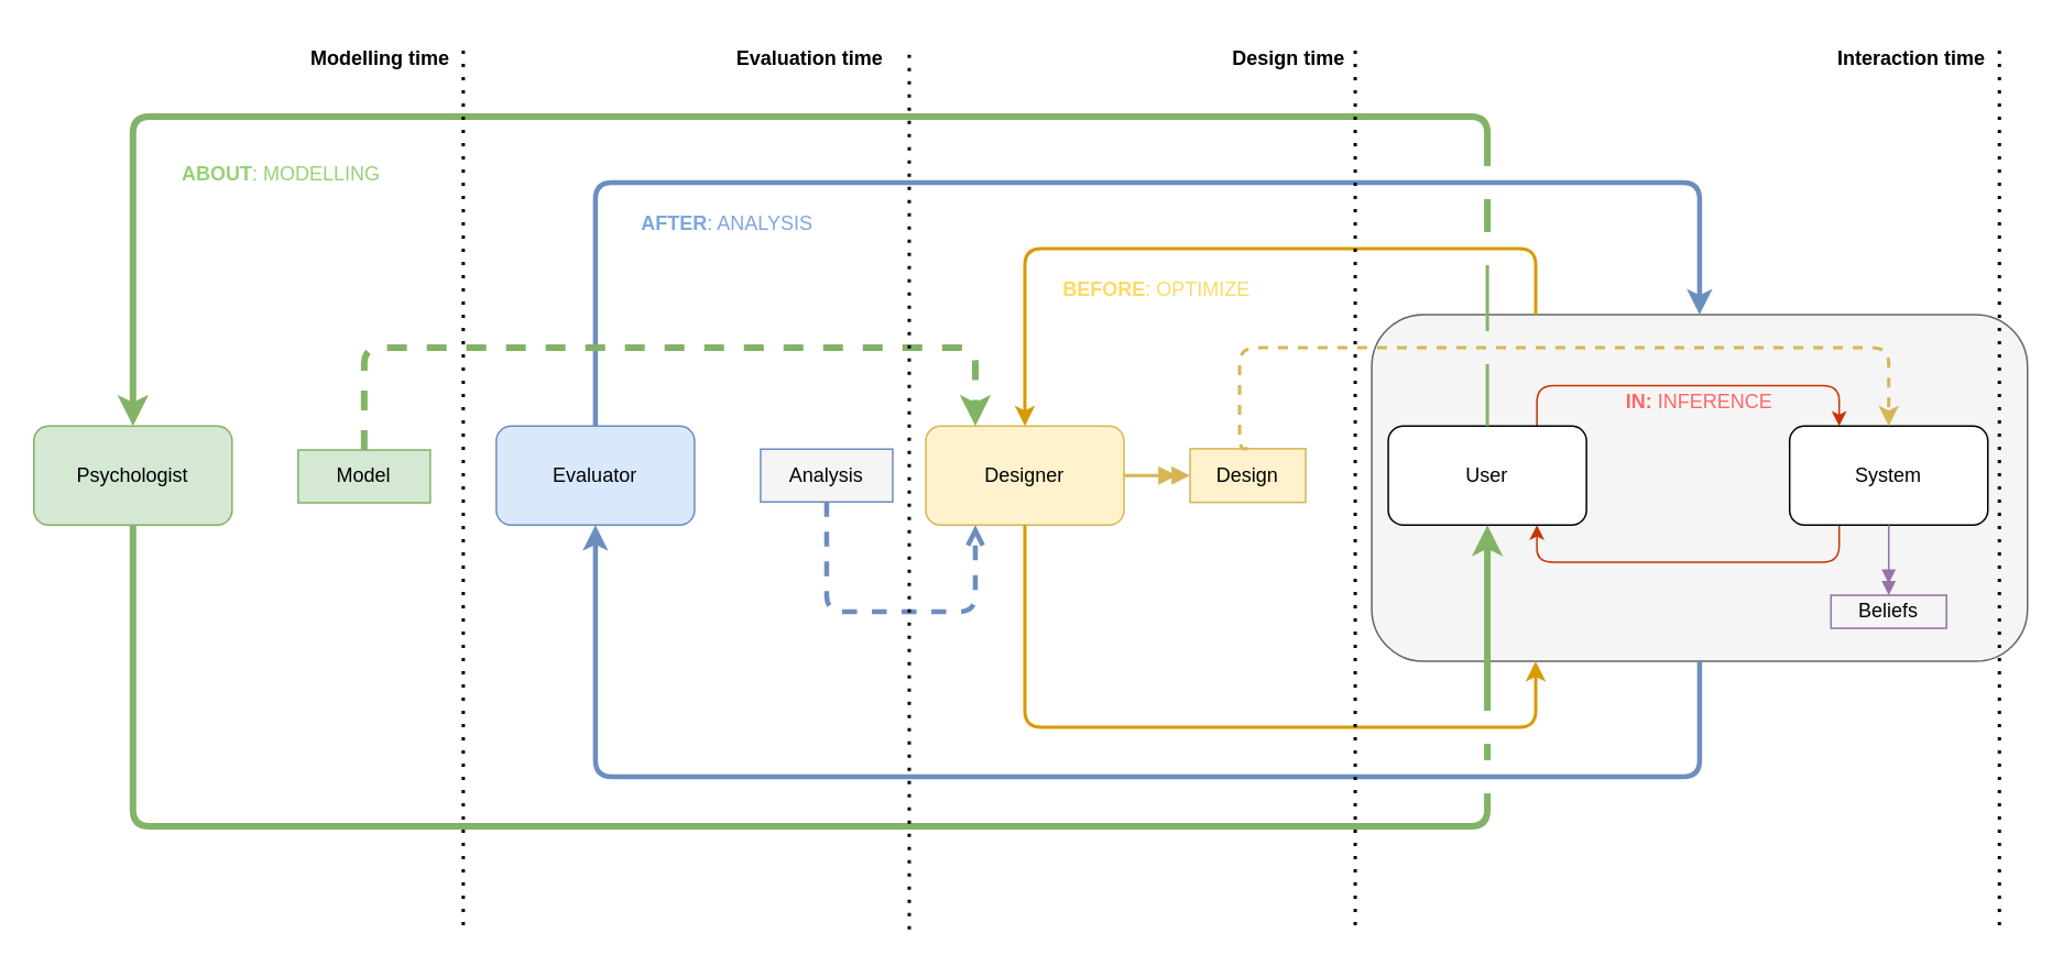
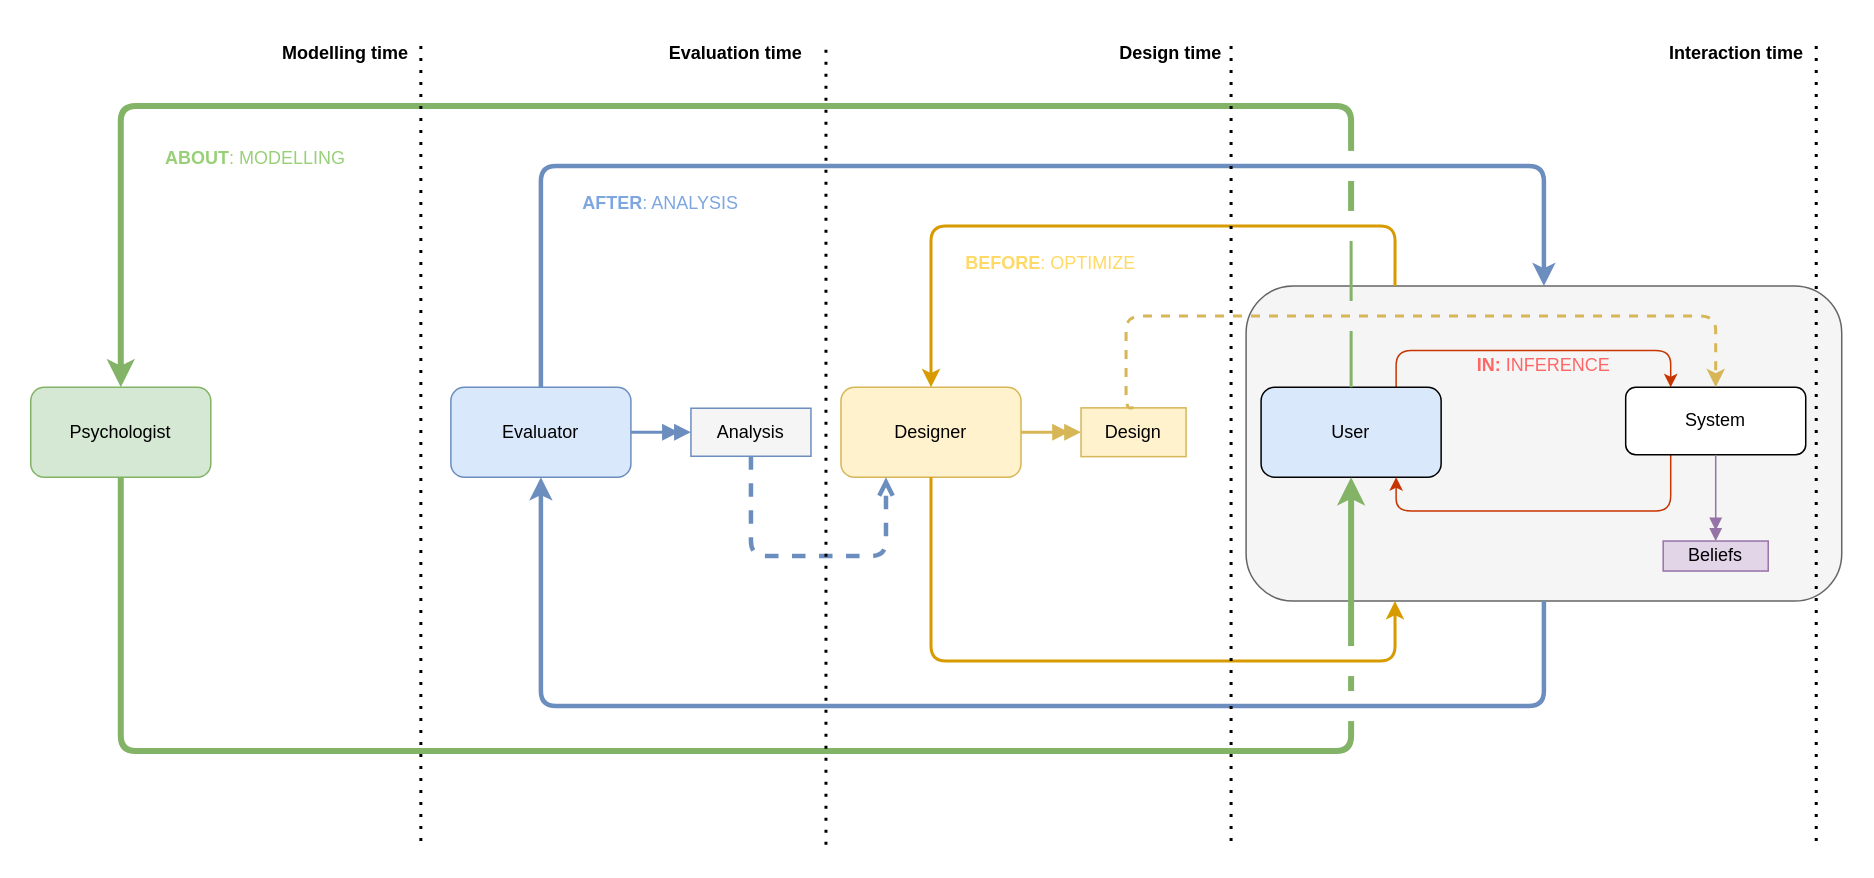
- <mxCell id="37" style="edgeStyle=orthogonalEdgeStyle;orthogonalLoop=1;jettySize=auto;html=1;exitX=0.5;exitY=0;exitDx=0;exitDy=0;entryX=0.25;entryY=0;entryDx=0;entryDy=0;endArrow=classic;endFill=1;strokeWidth=4;dashed=1;rounded=1;fillColor=#d5e8d4;strokeColor=#82b366;" parent="1" source="9" target="5" edge="1"><mxGeometry relative="1" as="geometry"><Array as="points"><mxPoint x="220" y="210" /><mxPoint x="590" y="210" /></Array></mxGeometry></mxCell>
+ <mxCell id="14" style="edgeStyle=orthogonalEdgeStyle;rounded=0;orthogonalLoop=1;jettySize=auto;html=1;exitX=1;exitY=0.5;exitDx=0;exitDy=0;entryX=0;entryY=0.5;entryDx=0;entryDy=0;endArrow=doubleBlock;endFill=1;strokeWidth=2;fillColor=#dae8fc;strokeColor=#6c8ebf;" parent="1" source="15" target="17" edge="1"><mxGeometry relative="1" as="geometry" /></mxCell>
- <mxCell id="8" value="User" style="rounded=1;whiteSpace=wrap;html=1;" parent="1" vertex="1"><mxGeometry x="840" y="257.5" width="120" height="60" as="geometry" /></mxCell>
+ <mxCell id="8" value="User" style="rounded=1;whiteSpace=wrap;html=1;fillColor=#dae8fc;" parent="1" vertex="1"><mxGeometry x="840" y="257.5" width="120" height="60" as="geometry" /></mxCell>
- <mxCell id="13" value="System" style="rounded=1;whiteSpace=wrap;html=1;" parent="1" vertex="1"><mxGeometry x="1083" y="257.5" width="120" height="60" as="geometry" /></mxCell>
+ <mxCell id="13" value="System" style="rounded=1;whiteSpace=wrap;html=1;" parent="1" vertex="1"><mxGeometry x="1083" y="257.5" width="120" height="45" as="geometry" /></mxCell>
- <mxCell id="9" value="Model" style="rounded=0;whiteSpace=wrap;html=1;fillColor=#d5e8d4;strokeColor=#82b366;" parent="1" vertex="1"><mxGeometry x="180" y="272" width="80" height="32" as="geometry" /></mxCell>
- <mxCell id="20" value="Beliefs" style="rounded=0;whiteSpace=wrap;html=1;fillColor=#f5f5f5;strokeColor=#9673a6;" parent="1" vertex="1"><mxGeometry x="1108" y="360" width="70" height="20" as="geometry" /></mxCell>
+ <mxCell id="20" value="Beliefs" style="rounded=0;whiteSpace=wrap;html=1;fillColor=#e1d5e7;strokeColor=#9673a6;" parent="1" vertex="1"><mxGeometry x="1108" y="360" width="70" height="20" as="geometry" /></mxCell>
